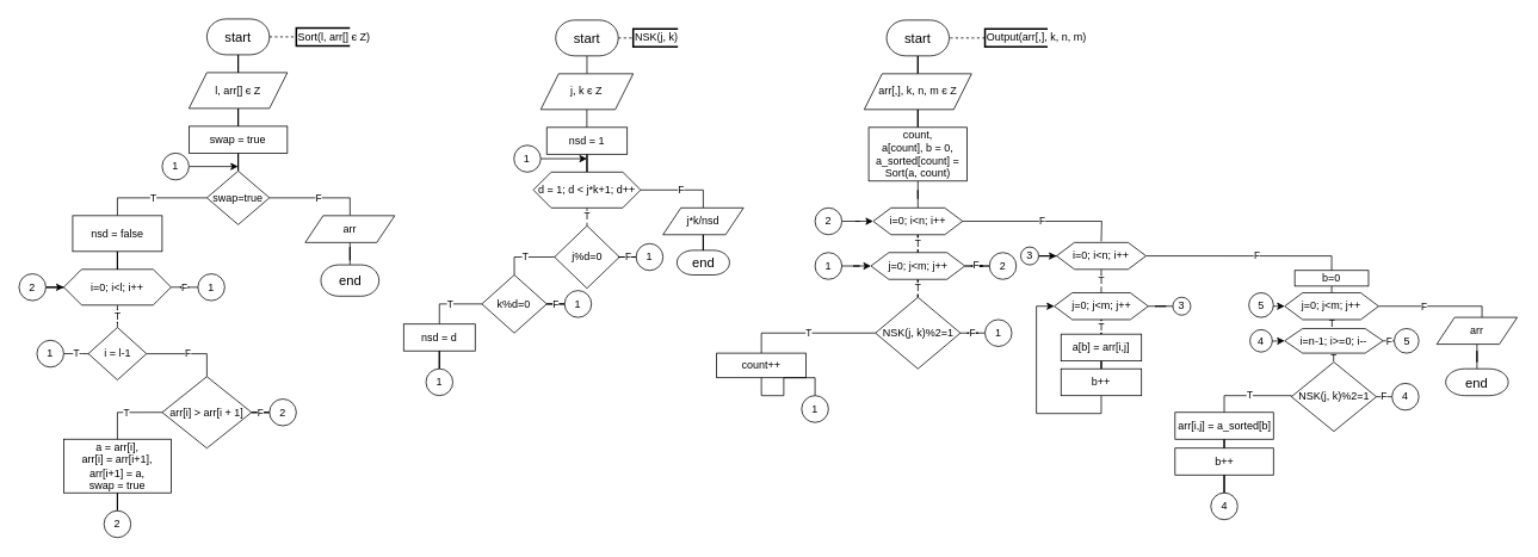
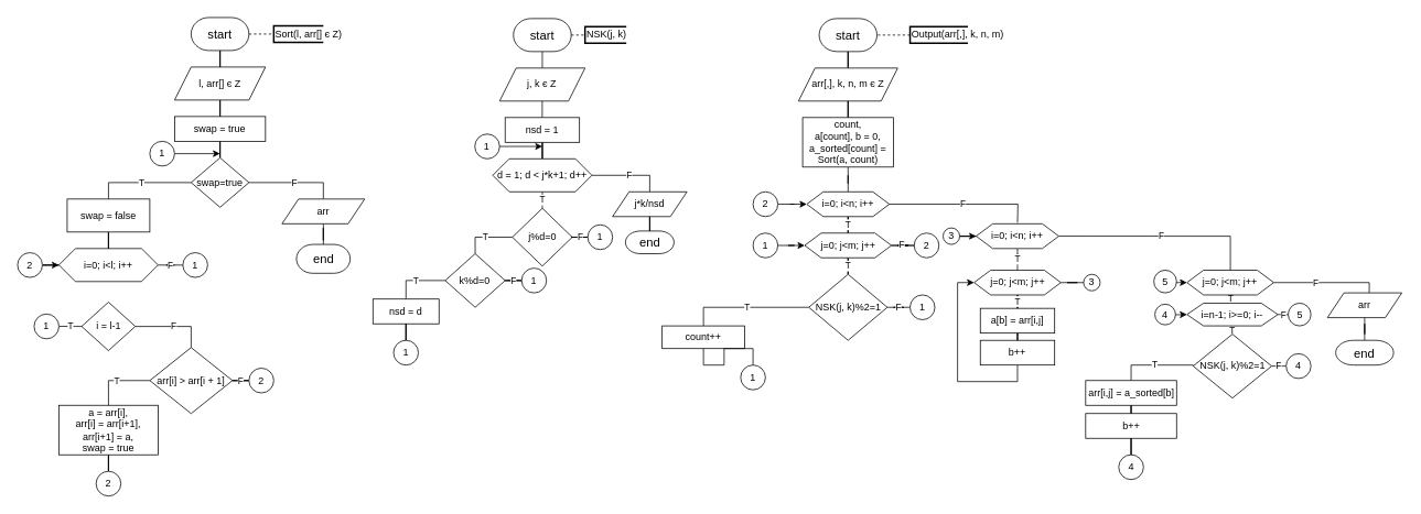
- <mxCell id="16" value="nsd = false" style="rounded=0;whiteSpace=wrap;html=1;" parent="1" vertex="1"><mxGeometry x="80" y="240.75" width="100" height="40" as="geometry" /></mxCell>
+ <mxCell id="16" value="swap = false" style="rounded=0;whiteSpace=wrap;html=1;" parent="1" vertex="1"><mxGeometry x="80" y="240.75" width="100" height="40" as="geometry" /></mxCell>
- <mxCell id="96" value="b=0" style="rounded=0;whiteSpace=wrap;html=1;" parent="1" vertex="1"><mxGeometry x="1446.34" y="302" width="82.5" height="17.5" as="geometry" /></mxCell>
- <mxCell id="10" value="T" style="edgeStyle=orthogonalEdgeStyle;rounded=0;orthogonalLoop=1;jettySize=auto;html=1;endArrow=none;endFill=0;" edge="1" parent="1" source="11" target="111"><mxGeometry relative="1" as="geometry" /></mxCell>
